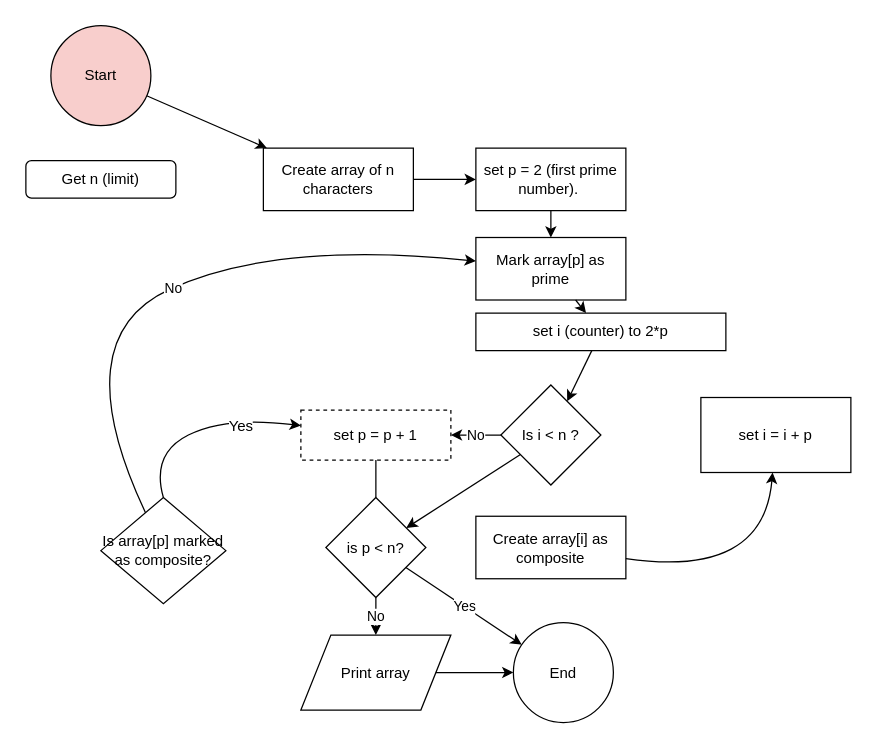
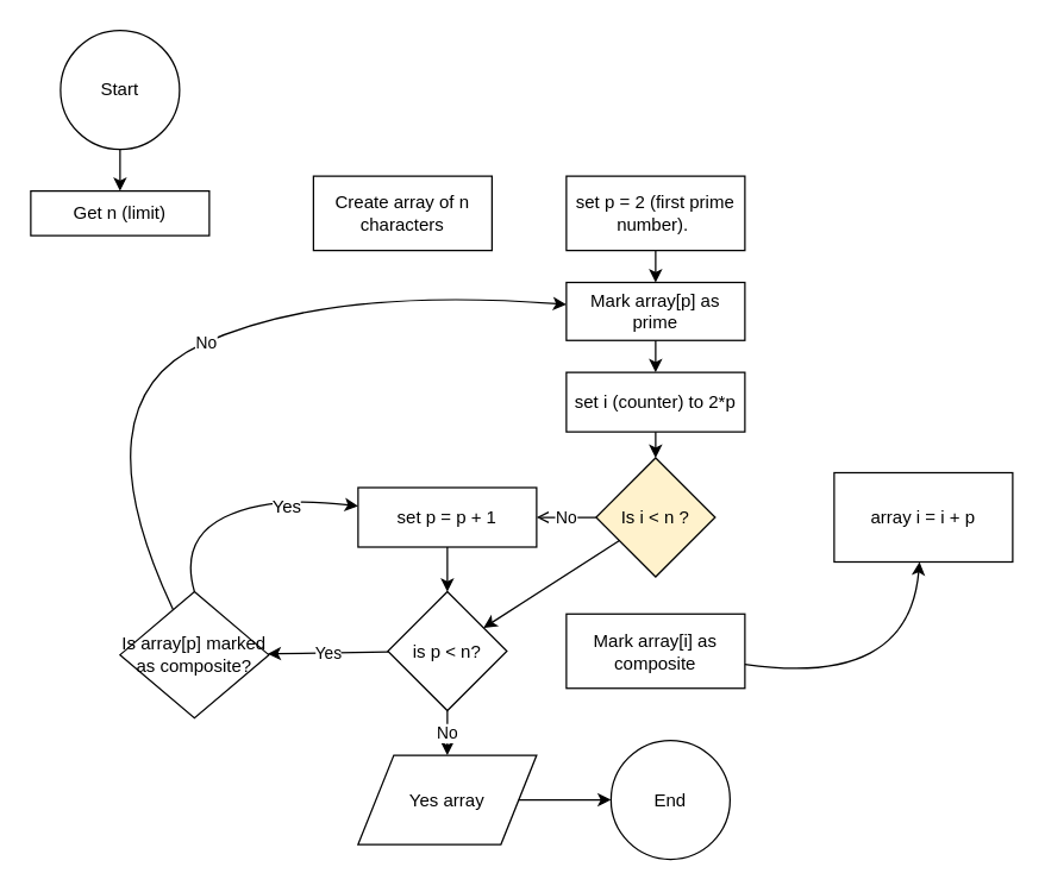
- <mxCell id="2" value="Start" style="ellipse;whiteSpace=wrap;html=1;aspect=fixed;fillColor=#f8cecc;" vertex="1" parent="1"><mxGeometry x="40" y="20" width="80" height="80" as="geometry" /></mxCell>
+ <mxCell id="2" value="Start" style="ellipse;whiteSpace=wrap;html=1;aspect=fixed;" vertex="1" parent="1"><mxGeometry x="40" y="20" width="80" height="80" as="geometry" /></mxCell>
- <mxCell id="4" value="" style="endArrow=classic;html=1;" edge="1" parent="1" source="2" target="5"><mxGeometry width="50" height="50" relative="1" as="geometry"><mxPoint x="220" y="105" as="sourcePoint" /><mxPoint x="270" y="55" as="targetPoint" /></mxGeometry></mxCell>
+ <mxCell id="4" value="" style="endArrow=classic;html=1;" edge="1" parent="1" source="2" target="3"><mxGeometry width="50" height="50" relative="1" as="geometry"><mxPoint x="220" y="105" as="sourcePoint" /><mxPoint x="270" y="55" as="targetPoint" /></mxGeometry></mxCell>
- <mxCell id="3" value="Get n (limit)" style="whiteSpace=wrap;html=1;rounded=1;" vertex="1" parent="1"><mxGeometry x="20" y="128" width="120" height="30" as="geometry" /></mxCell>
+ <mxCell id="3" value="Get n (limit)" style="rounded=0;whiteSpace=wrap;html=1;" vertex="1" parent="1"><mxGeometry x="20" y="128" width="120" height="30" as="geometry" /></mxCell>
- <mxCell id="7" value="" style="endArrow=classic;html=1;" edge="1" parent="1" source="5" target="6"><mxGeometry width="50" height="50" relative="1" as="geometry"><mxPoint x="400" y="235" as="sourcePoint" /><mxPoint x="442" y="125" as="targetPoint" /></mxGeometry></mxCell>
- <mxCell id="27" value="&lt;span&gt;Mark array[p] as prime&lt;/span&gt;" style="rounded=0;whiteSpace=wrap;html=1;" vertex="1" parent="1"><mxGeometry x="380" y="189.5" width="120" height="50" as="geometry" /></mxCell>
+ <mxCell id="27" value="&lt;span&gt;Mark array[p] as prime&lt;/span&gt;" style="rounded=0;whiteSpace=wrap;html=1;" vertex="1" parent="1"><mxGeometry x="380" y="189.5" width="120" height="39" as="geometry" /></mxCell>
- <mxCell id="8" value="set i (counter) to 2*p" style="rounded=0;whiteSpace=wrap;html=1;" vertex="1" parent="1"><mxGeometry x="380" y="250" width="200" height="30" as="geometry" /></mxCell>
+ <mxCell id="8" value="set i (counter) to 2*p" style="rounded=0;whiteSpace=wrap;html=1;" vertex="1" parent="1"><mxGeometry x="380" y="250" width="120" height="40" as="geometry" /></mxCell>
- <mxCell id="10" value="set p = p + 1" style="rounded=0;whiteSpace=wrap;html=1;dashed=1;" vertex="1" parent="1"><mxGeometry x="240" y="327.5" width="120" height="40" as="geometry" /></mxCell>
+ <mxCell id="10" value="set p = p + 1" style="rounded=0;whiteSpace=wrap;html=1;" vertex="1" parent="1"><mxGeometry x="240" y="327.5" width="120" height="40" as="geometry" /></mxCell>
- <mxCell id="12" value="No" style="endArrow=classic;html=1;" edge="1" parent="1" source="9" target="10"><mxGeometry width="50" height="50" relative="1" as="geometry"><mxPoint x="290" y="522.5" as="sourcePoint" /><mxPoint x="340" y="472.5" as="targetPoint" /></mxGeometry></mxCell>
+ <mxCell id="12" value="No" style="endArrow=open;html=1;" edge="1" parent="1" source="9" target="10"><mxGeometry width="50" height="50" relative="1" as="geometry"><mxPoint x="290" y="522.5" as="sourcePoint" /><mxPoint x="340" y="472.5" as="targetPoint" /></mxGeometry></mxCell>
- <mxCell id="9" value="Is i &amp;lt; n ?" style="rhombus;whiteSpace=wrap;html=1;" vertex="1" parent="1"><mxGeometry x="400" y="307.5" width="80" height="80" as="geometry" /></mxCell>
+ <mxCell id="9" value="Is i &amp;lt; n ?" style="rhombus;whiteSpace=wrap;html=1;fillColor=#fff2cc;" vertex="1" parent="1"><mxGeometry x="400" y="307.5" width="80" height="80" as="geometry" /></mxCell>
- <mxCell id="17" value="set i = i + p" style="rounded=0;whiteSpace=wrap;html=1;" vertex="1" parent="1"><mxGeometry x="560" y="317.5" width="120" height="60" as="geometry" /></mxCell>
+ <mxCell id="17" value="array i = i + p" style="rounded=0;whiteSpace=wrap;html=1;" vertex="1" parent="1"><mxGeometry x="560" y="317.5" width="120" height="60" as="geometry" /></mxCell>
- <mxCell id="13" value="" style="endArrow=none;html=1;" edge="1" parent="1" source="10" target="11"><mxGeometry width="50" height="50" relative="1" as="geometry"><mxPoint x="245" y="347.5" as="sourcePoint" /><mxPoint x="205" y="347.5" as="targetPoint" /></mxGeometry></mxCell>
+ <mxCell id="13" value="" style="endArrow=classic;html=1;" edge="1" parent="1" source="10" target="11"><mxGeometry width="50" height="50" relative="1" as="geometry"><mxPoint x="245" y="347.5" as="sourcePoint" /><mxPoint x="205" y="347.5" as="targetPoint" /></mxGeometry></mxCell>
- <mxCell id="15" value="Create array[i] as composite" style="rounded=0;whiteSpace=wrap;html=1;" vertex="1" parent="1"><mxGeometry x="380" y="412.5" width="120" height="50" as="geometry" /></mxCell>
+ <mxCell id="15" value="Mark array[i] as composite" style="rounded=0;whiteSpace=wrap;html=1;" vertex="1" parent="1"><mxGeometry x="380" y="412.5" width="120" height="50" as="geometry" /></mxCell>
- <mxCell id="24" value="Yes" style="endArrow=classic;html=1;" edge="1" parent="1" source="11" target="21"><mxGeometry width="50" height="50" relative="1" as="geometry"><mxPoint x="90" y="852.5" as="sourcePoint" /><mxPoint x="140" y="802.5" as="targetPoint" /></mxGeometry></mxCell>
+ <mxCell id="24" value="Yes" style="endArrow=classic;html=1;" edge="1" parent="1" source="11" target="23"><mxGeometry width="50" height="50" relative="1" as="geometry"><mxPoint x="90" y="852.5" as="sourcePoint" /><mxPoint x="140" y="802.5" as="targetPoint" /></mxGeometry></mxCell>
- <mxCell id="19" value="Print array" style="shape=parallelogram;perimeter=parallelogramPerimeter;whiteSpace=wrap;html=1;" vertex="1" parent="1"><mxGeometry x="240" y="507.5" width="120" height="60" as="geometry" /></mxCell>
+ <mxCell id="19" value="Yes array" style="shape=parallelogram;perimeter=parallelogramPerimeter;whiteSpace=wrap;html=1;" vertex="1" parent="1"><mxGeometry x="240" y="507.5" width="120" height="60" as="geometry" /></mxCell>
